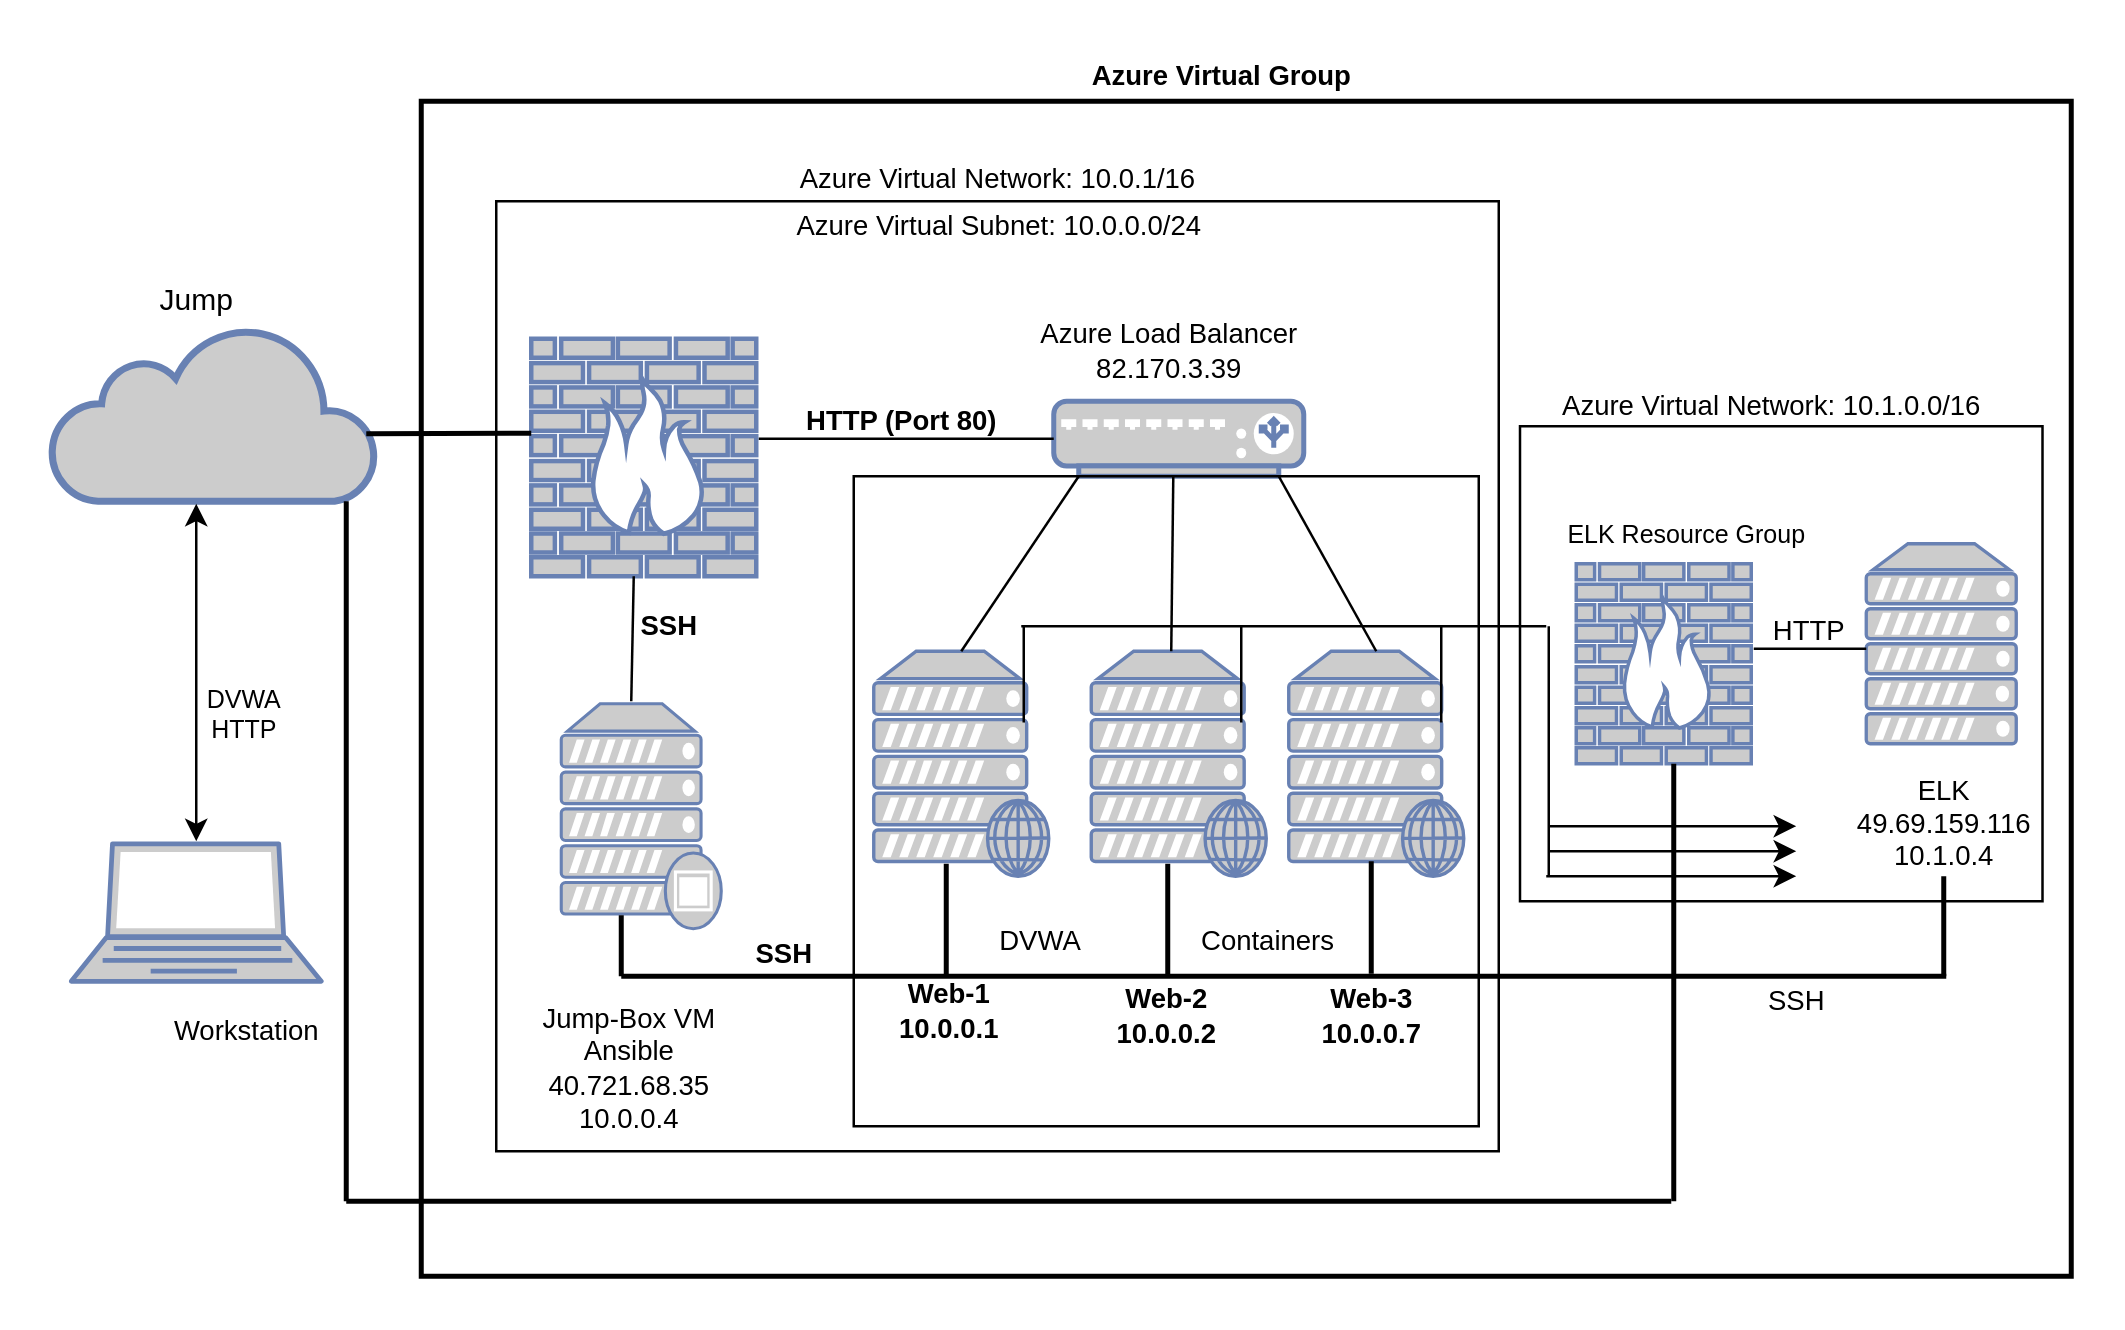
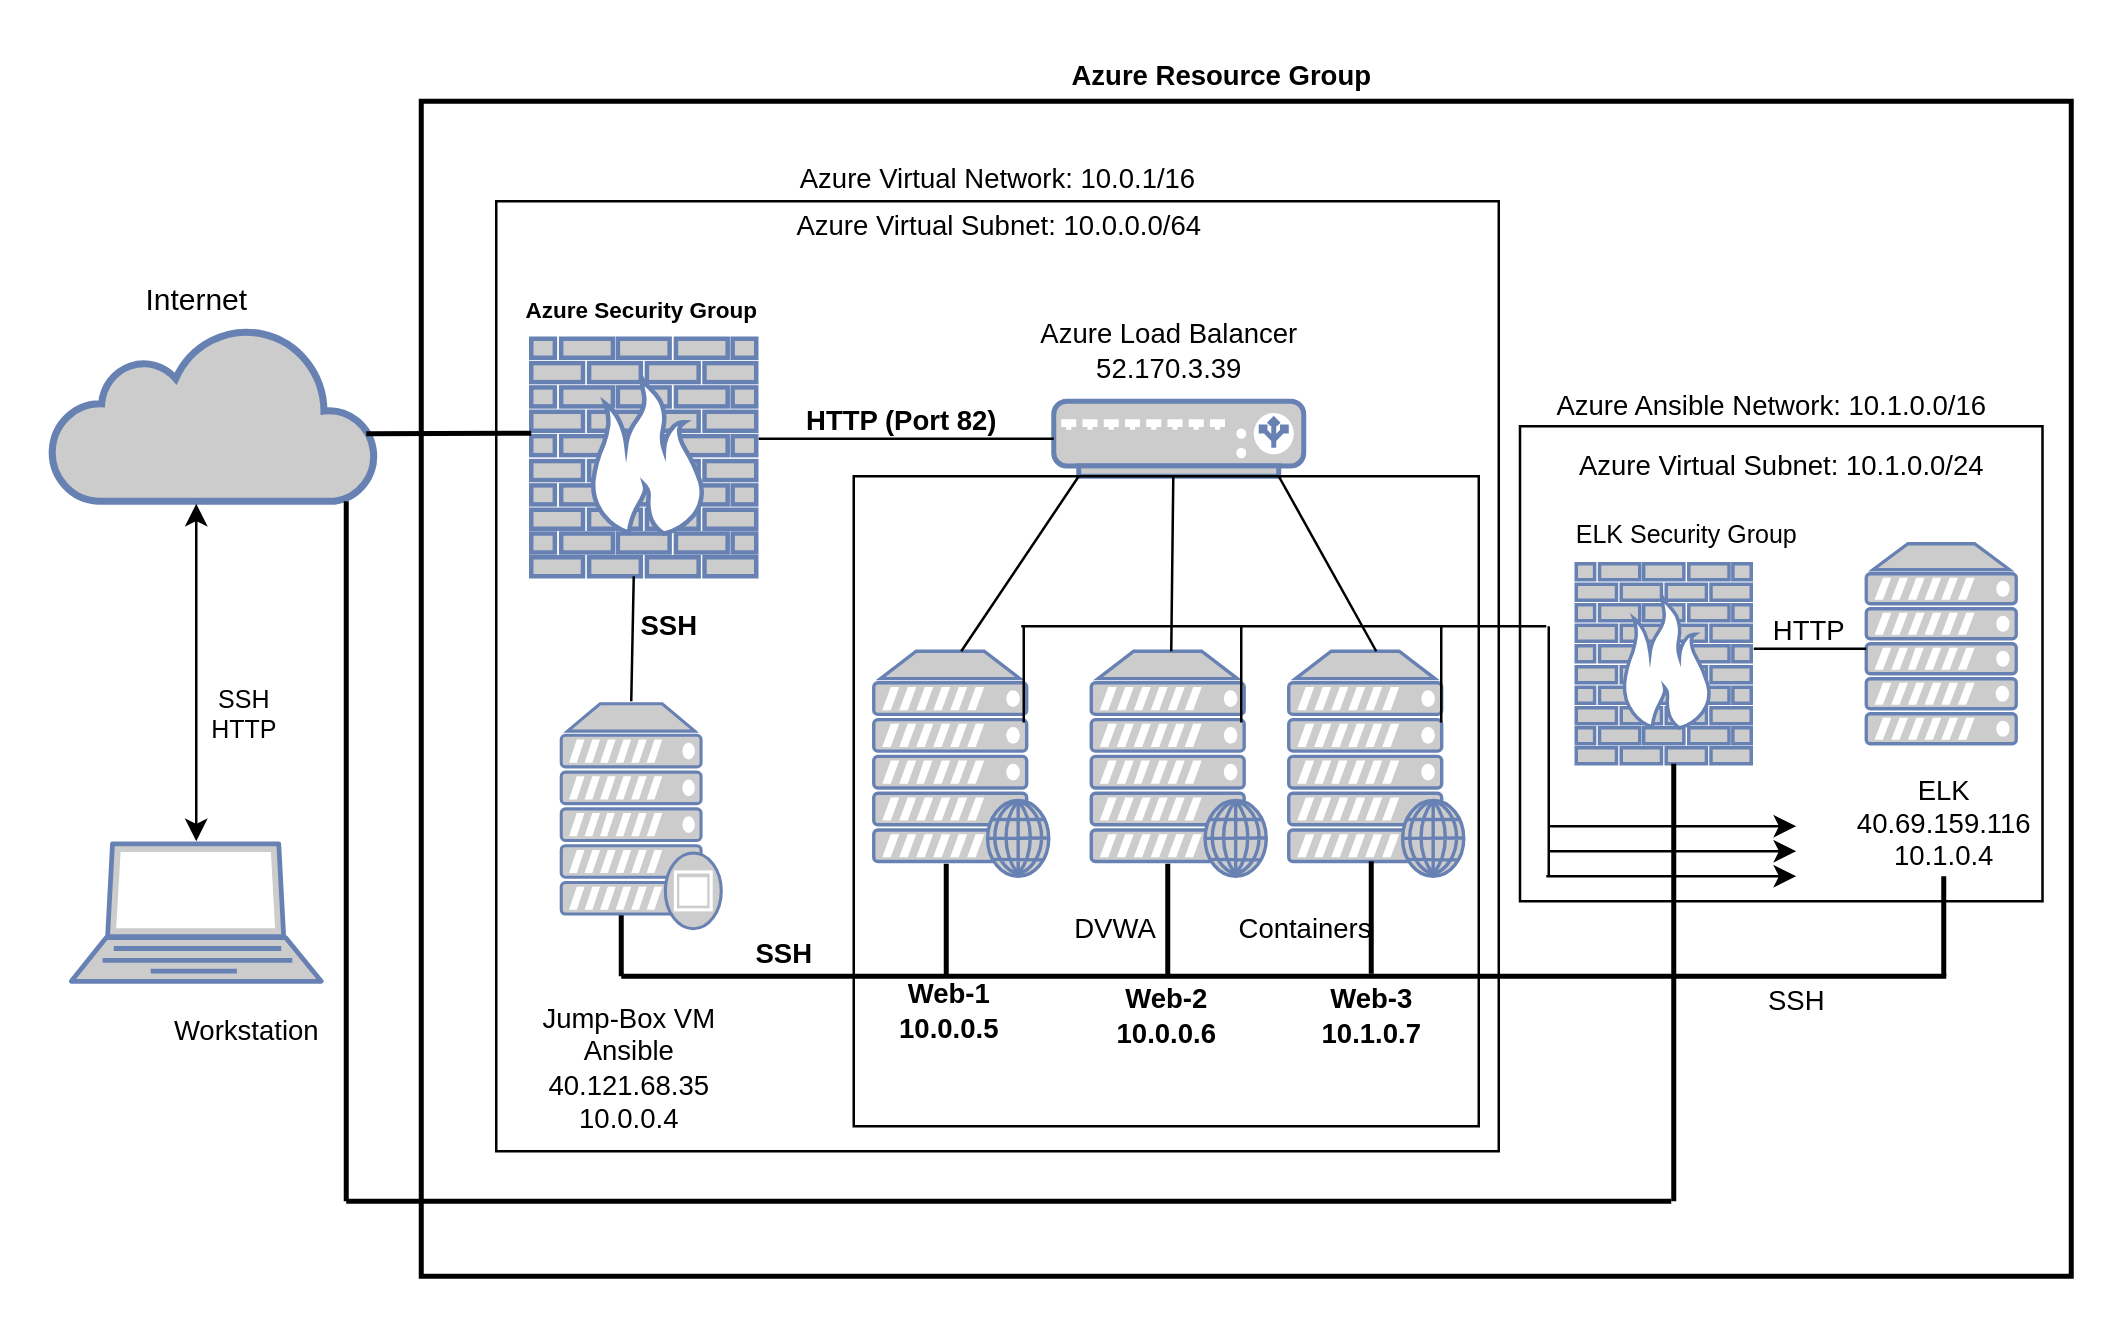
- <mxCell id="61" value="Azure Virtual Group" style="text;html=1;align=center;verticalAlign=middle;resizable=0;points=[];autosize=1;strokeColor=none;fontSize=11;fontStyle=1" vertex="1" parent="1"><mxGeometry x="418" y="20" width="140" height="20" as="geometry" /></mxCell>
+ <mxCell id="61" value="Azure Resource Group" style="text;html=1;align=center;verticalAlign=middle;resizable=0;points=[];autosize=1;strokeColor=none;fontSize=11;fontStyle=1" vertex="1" parent="1"><mxGeometry x="418" y="20" width="140" height="20" as="geometry" /></mxCell>
- <mxCell id="57" value="Azure Virtual Subnet: 10.0.0.0/24" style="text;html=1;strokeColor=none;fillColor=none;align=center;verticalAlign=middle;whiteSpace=wrap;rounded=0;fontSize=11;" vertex="1" parent="1"><mxGeometry x="312" y="80" width="175" height="20" as="geometry" /></mxCell>
+ <mxCell id="57" value="Azure Virtual Subnet: 10.0.0.0/64" style="text;html=1;strokeColor=none;fillColor=none;align=center;verticalAlign=middle;whiteSpace=wrap;rounded=0;fontSize=11;" vertex="1" parent="1"><mxGeometry x="312" y="80" width="175" height="20" as="geometry" /></mxCell>
- <mxCell id="32" value="Jump" style="text;html=1;align=center;verticalAlign=middle;resizable=0;points=[];autosize=1;strokeColor=none;fontSize=12;" vertex="1" parent="1"><mxGeometry x="48" y="110" width="60" height="20" as="geometry" /></mxCell>
+ <mxCell id="32" value="Internet" style="text;html=1;align=center;verticalAlign=middle;resizable=0;points=[];autosize=1;strokeColor=none;fontSize=12;" vertex="1" parent="1"><mxGeometry x="48" y="110" width="60" height="20" as="geometry" /></mxCell>
+ <mxCell id="15" value="Azure Security Group" style="text;html=1;align=center;verticalAlign=middle;resizable=0;points=[];autosize=1;strokeColor=none;fontSize=9;fontStyle=1" vertex="1" parent="1"><mxGeometry x="201" y="114" width="110" height="20" as="geometry" /></mxCell>
- <mxCell id="20" value="Azure Load Balancer&lt;br&gt;82.170.3.39" style="text;html=1;align=center;verticalAlign=middle;resizable=0;points=[];autosize=1;strokeColor=none;fontSize=11;" vertex="1" parent="1"><mxGeometry x="407" y="125" width="120" height="30" as="geometry" /></mxCell>
+ <mxCell id="20" value="Azure Load Balancer&lt;br&gt;52.170.3.39" style="text;html=1;align=center;verticalAlign=middle;resizable=0;points=[];autosize=1;strokeColor=none;fontSize=11;" vertex="1" parent="1"><mxGeometry x="407" y="125" width="120" height="30" as="geometry" /></mxCell>
- <mxCell id="43" value="Azure Virtual Network: 10.1.0.0/16" style="text;html=1;align=center;verticalAlign=middle;resizable=0;points=[];autosize=1;strokeColor=none;fontSize=11;" vertex="1" parent="1"><mxGeometry x="618" y="152" width="180" height="20" as="geometry" /></mxCell>
+ <mxCell id="43" value="Azure Ansible Network: 10.1.0.0/16" style="text;html=1;align=center;verticalAlign=middle;resizable=0;points=[];autosize=1;strokeColor=none;fontSize=11;" vertex="1" parent="1"><mxGeometry x="618" y="152" width="180" height="20" as="geometry" /></mxCell>
- <mxCell id="19" value="HTTP (Port 80)" style="text;html=1;align=center;verticalAlign=middle;resizable=0;points=[];autosize=1;strokeColor=none;fontSize=11;fontStyle=1" vertex="1" parent="1"><mxGeometry x="315" y="158" width="90" height="20" as="geometry" /></mxCell>
+ <mxCell id="19" value="HTTP (Port 82)" style="text;html=1;align=center;verticalAlign=middle;resizable=0;points=[];autosize=1;strokeColor=none;fontSize=11;fontStyle=1" vertex="1" parent="1"><mxGeometry x="315" y="158" width="90" height="20" as="geometry" /></mxCell>
+ <mxCell id="42" value="Azure Virtual Subnet: 10.1.0.0/24" style="text;html=1;align=center;verticalAlign=middle;resizable=0;points=[];autosize=1;strokeColor=none;fontSize=11;" vertex="1" parent="1"><mxGeometry x="622" y="176" width="180" height="20" as="geometry" /></mxCell>
- <mxCell id="31" value="ELK Resource Group" style="text;html=1;align=center;verticalAlign=middle;resizable=0;points=[];autosize=1;strokeColor=none;fontSize=10;" vertex="1" parent="1"><mxGeometry x="624" y="203" width="100" height="20" as="geometry" /></mxCell>
+ <mxCell id="31" value="ELK Security Group" style="text;html=1;align=center;verticalAlign=middle;resizable=0;points=[];autosize=1;strokeColor=none;fontSize=10;" vertex="1" parent="1"><mxGeometry x="624" y="203" width="100" height="20" as="geometry" /></mxCell>
- <mxCell id="35" value="DVWA&lt;br style=&quot;font-size: 10px;&quot;&gt;HTTP" style="text;html=1;align=center;verticalAlign=middle;resizable=0;points=[];autosize=1;strokeColor=none;fontSize=10;" vertex="1" parent="1"><mxGeometry x="77" y="270" width="40" height="30" as="geometry" /></mxCell>
+ <mxCell id="35" value="SSH&lt;br style=&quot;font-size: 10px;&quot;&gt;HTTP" style="text;html=1;align=center;verticalAlign=middle;resizable=0;points=[];autosize=1;strokeColor=none;fontSize=10;" vertex="1" parent="1"><mxGeometry x="77" y="270" width="40" height="30" as="geometry" /></mxCell>
- <mxCell id="40" value="ELK&lt;br&gt;49.69.159.116&lt;br&gt;10.1.0.4" style="text;html=1;strokeColor=none;fillColor=none;align=center;verticalAlign=middle;whiteSpace=wrap;rounded=0;fontSize=11;" vertex="1" parent="1"><mxGeometry x="758" y="319" width="39" height="20" as="geometry" /></mxCell>
+ <mxCell id="40" value="ELK&lt;br&gt;40.69.159.116&lt;br&gt;10.1.0.4" style="text;html=1;strokeColor=none;fillColor=none;align=center;verticalAlign=middle;whiteSpace=wrap;rounded=0;fontSize=11;" vertex="1" parent="1"><mxGeometry x="758" y="319" width="39" height="20" as="geometry" /></mxCell>
- <mxCell id="38" value="DVWA" style="text;html=1;strokeColor=none;fillColor=none;align=center;verticalAlign=middle;whiteSpace=wrap;rounded=0;fontSize=11;" vertex="1" parent="1"><mxGeometry x="396" y="366" width="40" height="20" as="geometry" /></mxCell>
+ <mxCell id="38" value="DVWA" style="text;html=1;strokeColor=none;fillColor=none;align=center;verticalAlign=middle;whiteSpace=wrap;rounded=0;fontSize=11;" vertex="1" parent="1"><mxGeometry x="426" y="361" width="40" height="20" as="geometry" /></mxCell>
- <mxCell id="39" value="Containers" style="text;html=1;strokeColor=none;fillColor=none;align=center;verticalAlign=middle;whiteSpace=wrap;rounded=0;fontSize=11;" vertex="1" parent="1"><mxGeometry x="487" y="366" width="40" height="20" as="geometry" /></mxCell>
+ <mxCell id="39" value="Containers" style="text;html=1;strokeColor=none;fillColor=none;align=center;verticalAlign=middle;whiteSpace=wrap;rounded=0;fontSize=11;" vertex="1" parent="1"><mxGeometry x="502" y="361" width="40" height="20" as="geometry" /></mxCell>
- <mxCell id="25" value="Web-1&lt;br&gt;10.0.0.1" style="text;html=1;align=center;verticalAlign=middle;resizable=0;points=[];autosize=1;strokeColor=none;fontSize=11;fontStyle=1" vertex="1" parent="1"><mxGeometry x="349" y="389" width="60" height="30" as="geometry" /></mxCell>
+ <mxCell id="25" value="Web-1&lt;br&gt;10.0.0.5" style="text;html=1;align=center;verticalAlign=middle;resizable=0;points=[];autosize=1;strokeColor=none;fontSize=11;fontStyle=1" vertex="1" parent="1"><mxGeometry x="349" y="389" width="60" height="30" as="geometry" /></mxCell>
- <mxCell id="26" value="Web-2&lt;br&gt;10.0.0.2" style="text;html=1;align=center;verticalAlign=middle;resizable=0;points=[];autosize=1;strokeColor=none;fontSize=11;fontStyle=1" vertex="1" parent="1"><mxGeometry x="436" y="391" width="60" height="30" as="geometry" /></mxCell>
+ <mxCell id="26" value="Web-2&lt;br&gt;10.0.0.6" style="text;html=1;align=center;verticalAlign=middle;resizable=0;points=[];autosize=1;strokeColor=none;fontSize=11;fontStyle=1" vertex="1" parent="1"><mxGeometry x="436" y="391" width="60" height="30" as="geometry" /></mxCell>
- <mxCell id="27" value="Web-3&lt;br&gt;10.0.0.7" style="text;html=1;align=center;verticalAlign=middle;resizable=0;points=[];autosize=1;strokeColor=none;fontSize=11;fontStyle=1" vertex="1" parent="1"><mxGeometry x="518" y="391" width="60" height="30" as="geometry" /></mxCell>
+ <mxCell id="27" value="Web-3&lt;br&gt;10.1.0.7" style="text;html=1;align=center;verticalAlign=middle;resizable=0;points=[];autosize=1;strokeColor=none;fontSize=11;fontStyle=1" vertex="1" parent="1"><mxGeometry x="518" y="391" width="60" height="30" as="geometry" /></mxCell>
- <mxCell id="28" value="Jump-Box VM&lt;br&gt;Ansible&lt;br&gt;40.721.68.35&lt;br&gt;10.0.0.4" style="text;html=1;align=center;verticalAlign=middle;resizable=0;points=[];autosize=1;strokeColor=none;fontSize=11;" vertex="1" parent="1"><mxGeometry x="211" y="397" width="80" height="60" as="geometry" /></mxCell>
+ <mxCell id="28" value="Jump-Box VM&lt;br&gt;Ansible&lt;br&gt;40.121.68.35&lt;br&gt;10.0.0.4" style="text;html=1;align=center;verticalAlign=middle;resizable=0;points=[];autosize=1;strokeColor=none;fontSize=11;" vertex="1" parent="1"><mxGeometry x="211" y="397" width="80" height="60" as="geometry" /></mxCell>
